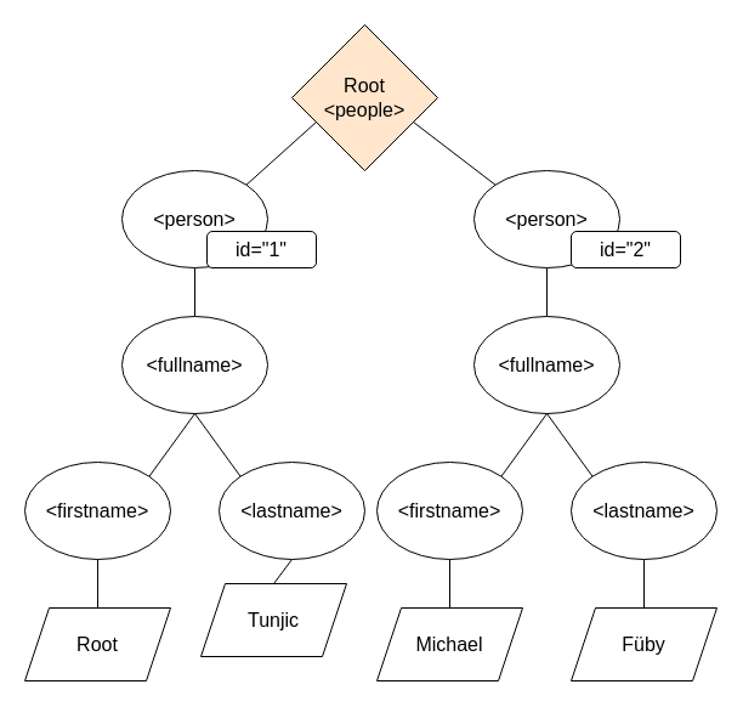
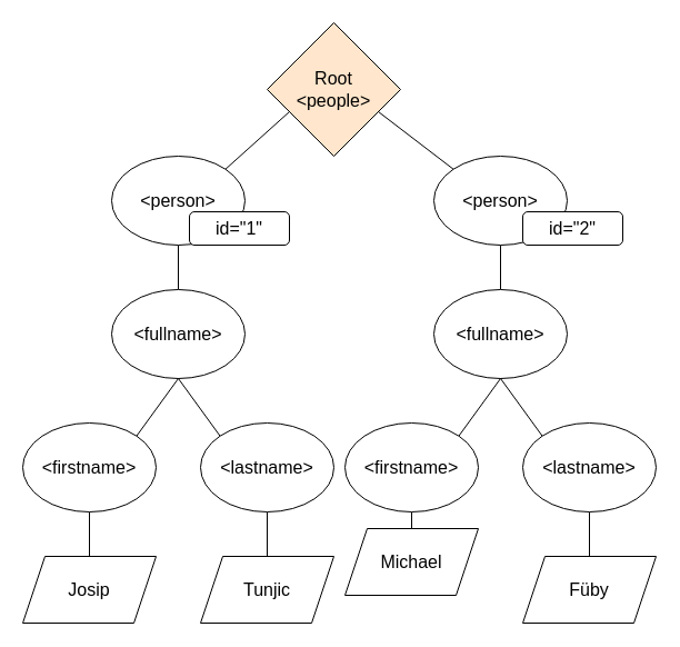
- <mxCell id="24" value="Tunjic" style="shape=parallelogram;perimeter=parallelogramPerimeter;whiteSpace=wrap;html=1;fixedSize=1;rounded=0;fontSize=16;" parent="1" vertex="1"><mxGeometry x="165" y="480" width="120" height="60" as="geometry" /></mxCell>
+ <mxCell id="24" value="Tunjic" style="shape=parallelogram;perimeter=parallelogramPerimeter;whiteSpace=wrap;html=1;fixedSize=1;rounded=0;fontSize=16;" parent="1" vertex="1"><mxGeometry x="180" y="500" width="120" height="60" as="geometry" /></mxCell>
- <mxCell id="23" value="Root" style="shape=parallelogram;perimeter=parallelogramPerimeter;whiteSpace=wrap;html=1;fixedSize=1;rounded=0;fontSize=16;" parent="1" vertex="1"><mxGeometry x="20" y="500" width="120" height="60" as="geometry" /></mxCell>
+ <mxCell id="23" value="Josip" style="shape=parallelogram;perimeter=parallelogramPerimeter;whiteSpace=wrap;html=1;fixedSize=1;rounded=0;fontSize=16;" parent="1" vertex="1"><mxGeometry x="20" y="500" width="120" height="60" as="geometry" /></mxCell>
- <mxCell id="25" value="Michael" style="shape=parallelogram;perimeter=parallelogramPerimeter;whiteSpace=wrap;html=1;fixedSize=1;rounded=0;fontSize=16;" parent="1" vertex="1"><mxGeometry x="310" y="500" width="120" height="60" as="geometry" /></mxCell>
+ <mxCell id="25" value="Michael" style="shape=parallelogram;perimeter=parallelogramPerimeter;whiteSpace=wrap;html=1;fixedSize=1;rounded=0;fontSize=16;" parent="1" vertex="1"><mxGeometry x="310" y="475" width="120" height="60" as="geometry" /></mxCell>
